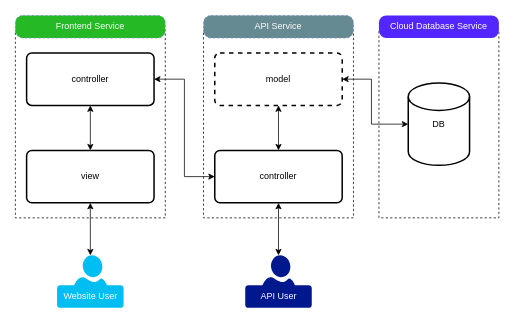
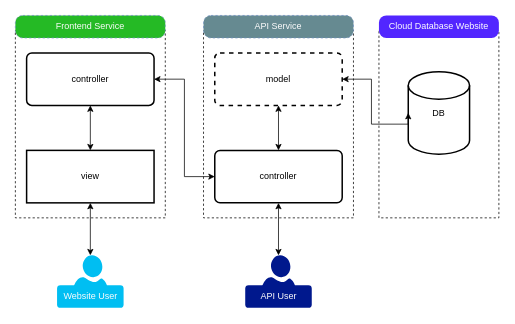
- <mxCell id="20" value="Cloud Database Service" style="text;html=1;strokeColor=none;align=center;verticalAlign=middle;whiteSpace=wrap;rounded=1;dashed=1;fillColor=#5226FF;fontColor=#FFFFFF;arcSize=33;" parent="1" vertex="1"><mxGeometry x="505" y="20" width="160" height="30" as="geometry" /></mxCell>
+ <mxCell id="20" value="Cloud Database Website" style="text;html=1;strokeColor=none;align=center;verticalAlign=middle;whiteSpace=wrap;rounded=1;dashed=1;fillColor=#5226FF;fontColor=#FFFFFF;arcSize=33;" parent="1" vertex="1"><mxGeometry x="505" y="20" width="160" height="30" as="geometry" /></mxCell>
- <mxCell id="19" value="DB" style="strokeWidth=2;html=1;shape=mxgraph.flowchart.database;whiteSpace=wrap;" parent="17" vertex="1"><mxGeometry x="39.11" y="70" width="81.78" height="110" as="geometry" /></mxCell>
+ <mxCell id="19" value="DB" style="strokeWidth=2;html=1;shape=mxgraph.flowchart.database;whiteSpace=wrap;" parent="17" vertex="1"><mxGeometry x="39.11" y="55" width="81.78" height="110" as="geometry" /></mxCell>
- <mxCell id="12" value="view" style="rounded=1;whiteSpace=wrap;html=1;absoluteArcSize=1;arcSize=14;strokeWidth=2;" parent="1" vertex="1"><mxGeometry x="35" y="200" width="170" height="70" as="geometry" /></mxCell>
+ <mxCell id="12" value="view" style="whiteSpace=wrap;html=1;absoluteArcSize=1;arcSize=14;strokeWidth=2;rounded=0;" parent="1" vertex="1"><mxGeometry x="35" y="200" width="170" height="70" as="geometry" /></mxCell>
